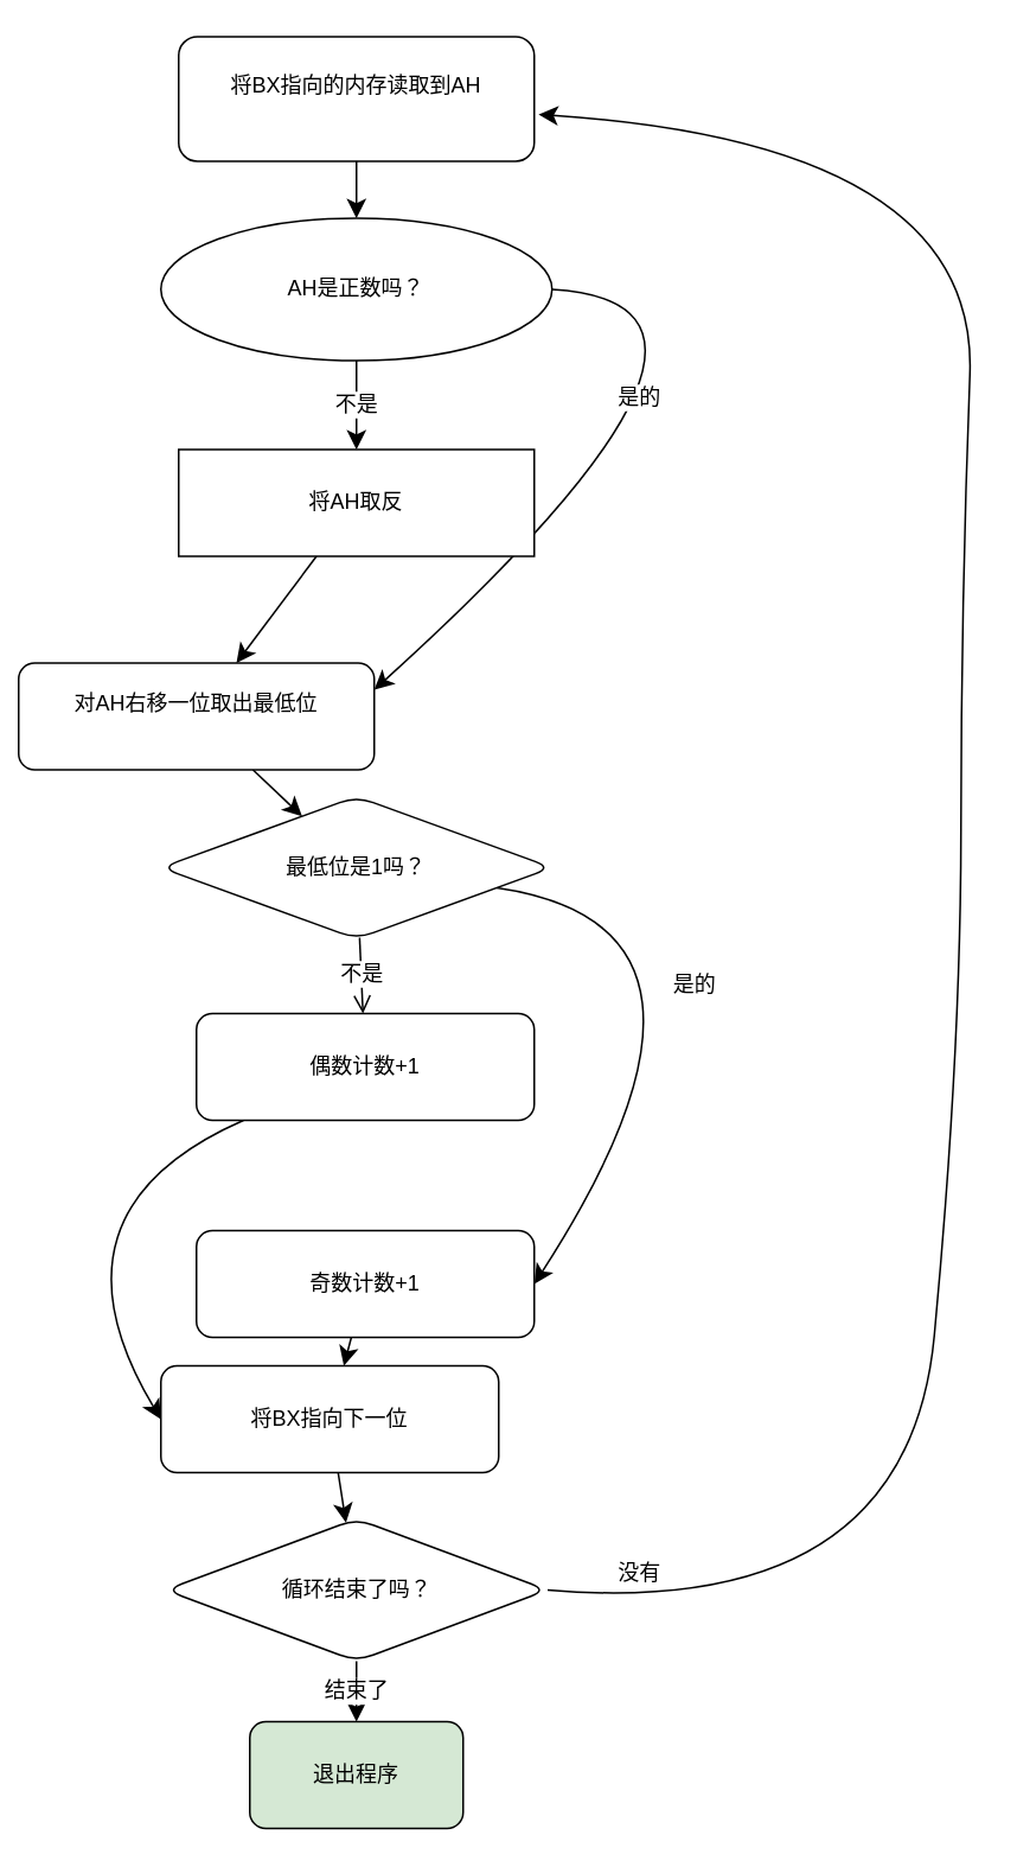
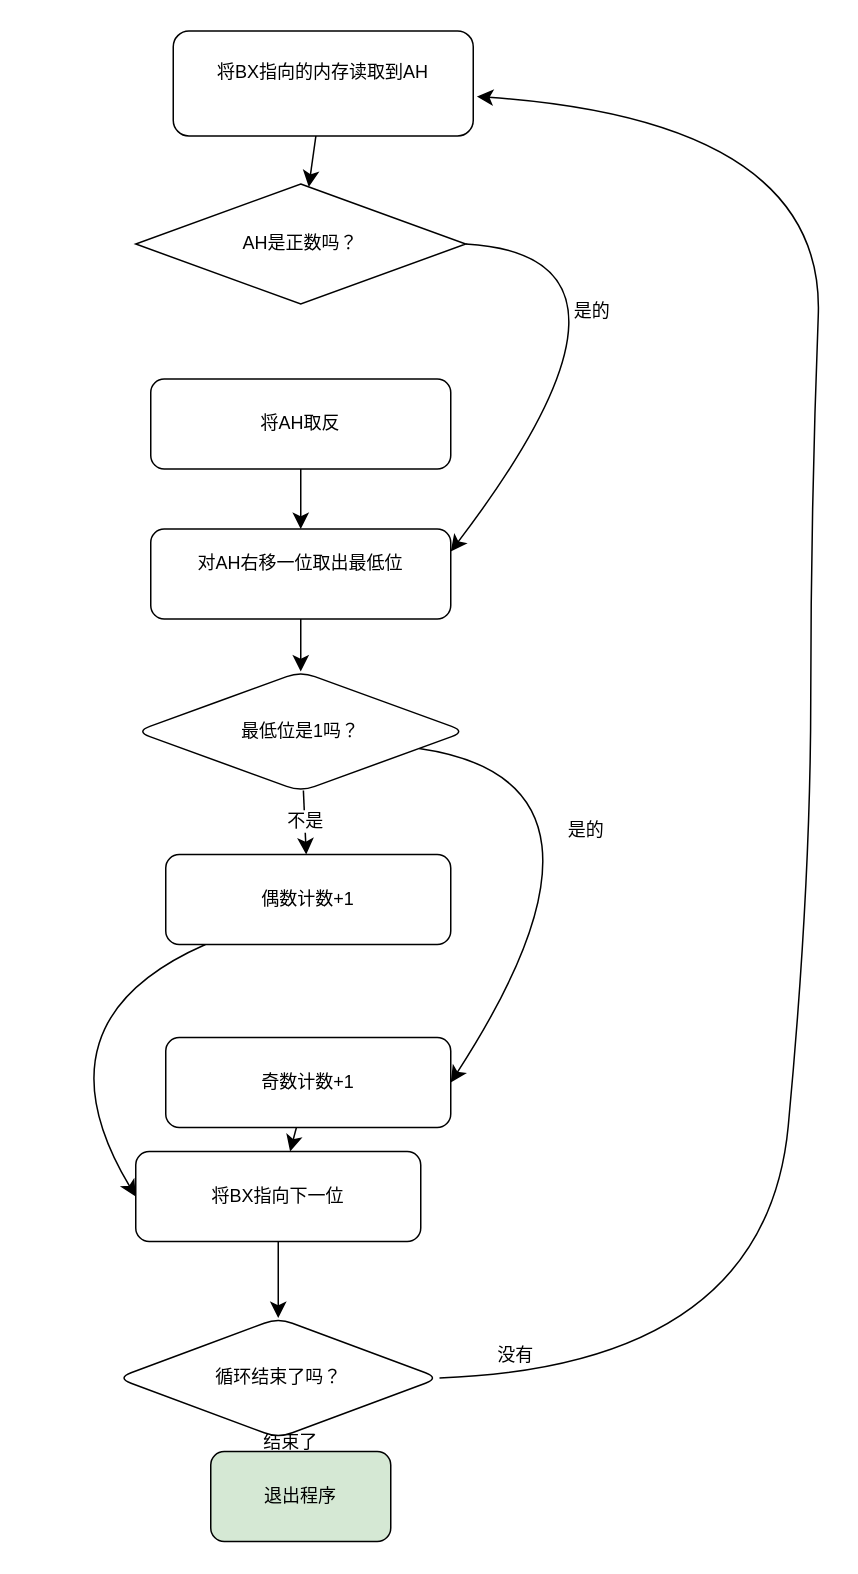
- <mxCell id="3" value="将BX指向的内存读取到AH&lt;div&gt;&lt;br&gt;&lt;/div&gt;" style="rounded=1;whiteSpace=wrap;html=1;" parent="1" vertex="1"><mxGeometry x="100" y="20" width="200" height="70" as="geometry" /></mxCell>
+ <mxCell id="3" value="将BX指向的内存读取到AH&lt;div&gt;&lt;br&gt;&lt;/div&gt;" style="rounded=1;whiteSpace=wrap;html=1;" parent="1" vertex="1"><mxGeometry x="115" y="20" width="200" height="70" as="geometry" /></mxCell>
- <mxCell id="6" value="AH是正数吗？" style="ellipse;whiteSpace=wrap;html=1;" vertex="1" parent="1"><mxGeometry x="90" y="122" width="220" height="80" as="geometry" /></mxCell>
+ <mxCell id="6" value="AH是正数吗？" style="rhombus;whiteSpace=wrap;html=1;" vertex="1" parent="1"><mxGeometry x="90" y="122" width="220" height="80" as="geometry" /></mxCell>
- <mxCell id="4" value="不是" style="edgeStyle=none;curved=1;rounded=0;orthogonalLoop=1;jettySize=auto;html=1;fontSize=12;startSize=8;endSize=8;" edge="1" parent="1" source="6" target="8"><mxGeometry relative="1" as="geometry" /></mxCell>
- <mxCell id="8" value="将AH取反" style="whiteSpace=wrap;html=1;rounded=0;" vertex="1" parent="1"><mxGeometry x="100" y="252" width="200" height="60" as="geometry" /></mxCell>
+ <mxCell id="8" value="将AH取反" style="rounded=1;whiteSpace=wrap;html=1;" vertex="1" parent="1"><mxGeometry x="100" y="252" width="200" height="60" as="geometry" /></mxCell>
- <mxCell id="10" value="对AH右移一位取出最低位&lt;div&gt;&lt;br&gt;&lt;/div&gt;" style="rounded=1;whiteSpace=wrap;html=1;" vertex="1" parent="1"><mxGeometry x="10" y="372" width="200" height="60" as="geometry" /></mxCell>
+ <mxCell id="10" value="对AH右移一位取出最低位&lt;div&gt;&lt;br&gt;&lt;/div&gt;" style="rounded=1;whiteSpace=wrap;html=1;" vertex="1" parent="1"><mxGeometry x="100" y="352" width="200" height="60" as="geometry" /></mxCell>
- <mxCell id="11" value="不是" style="edgeStyle=none;curved=1;rounded=0;orthogonalLoop=1;jettySize=auto;html=1;fontSize=12;startSize=8;endSize=8;endArrow=open;" edge="1" parent="1" source="13" target="15"><mxGeometry relative="1" as="geometry" /></mxCell>
+ <mxCell id="11" value="不是" style="edgeStyle=none;curved=1;rounded=0;orthogonalLoop=1;jettySize=auto;html=1;fontSize=12;startSize=8;endSize=8;" edge="1" parent="1" source="13" target="15"><mxGeometry relative="1" as="geometry" /></mxCell>
- <mxCell id="22" value="循环结束了吗？" style="rhombus;whiteSpace=wrap;html=1;rounded=1;" vertex="1" parent="1"><mxGeometry x="92.5" y="853" width="215" height="80" as="geometry" /></mxCell>
+ <mxCell id="22" value="循环结束了吗？" style="rhombus;whiteSpace=wrap;html=1;rounded=1;" vertex="1" parent="1"><mxGeometry x="77.5" y="878" width="215" height="80" as="geometry" /></mxCell>
